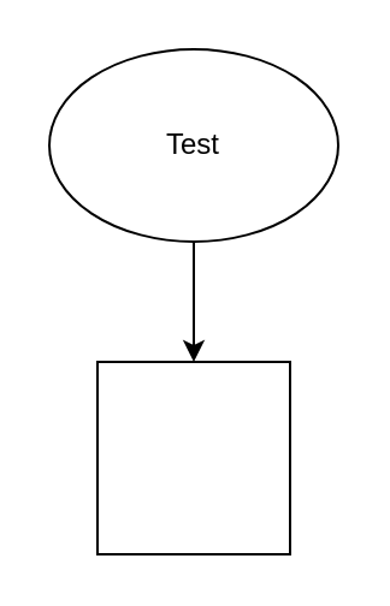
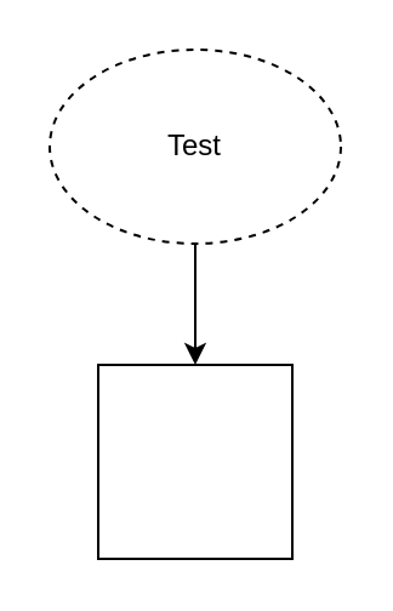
- <mxCell id="3" value="Test" style="ellipse;whiteSpace=wrap;html=1;" vertex="1" parent="1"><mxGeometry x="20" y="20" width="120" height="80" as="geometry" /></mxCell>
+ <mxCell id="3" value="Test" style="ellipse;whiteSpace=wrap;html=1;dashed=1;" vertex="1" parent="1"><mxGeometry x="20" y="20" width="120" height="80" as="geometry" /></mxCell>
